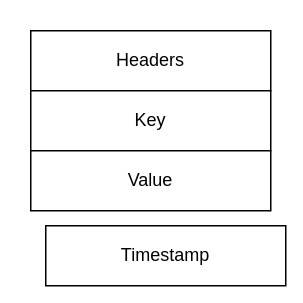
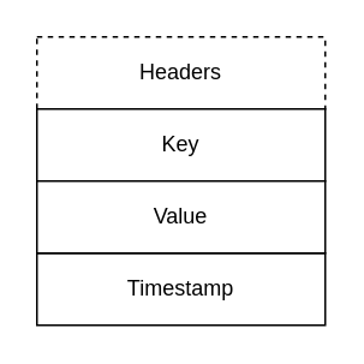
- <mxCell id="3" value="Headers" style="rounded=0;whiteSpace=wrap;html=1;" vertex="1" parent="1"><mxGeometry x="20" y="20" width="160" height="40" as="geometry" /></mxCell>
+ <mxCell id="3" value="Headers" style="rounded=0;whiteSpace=wrap;html=1;dashed=1;" vertex="1" parent="1"><mxGeometry x="20" y="20" width="160" height="40" as="geometry" /></mxCell>
- <mxCell id="2" value="Timestamp" style="rounded=0;whiteSpace=wrap;html=1;" vertex="1" parent="1"><mxGeometry x="30" y="150" width="160" height="40" as="geometry" /></mxCell>
+ <mxCell id="2" value="Timestamp" style="rounded=0;whiteSpace=wrap;html=1;" vertex="1" parent="1"><mxGeometry x="20" y="140" width="160" height="40" as="geometry" /></mxCell>
